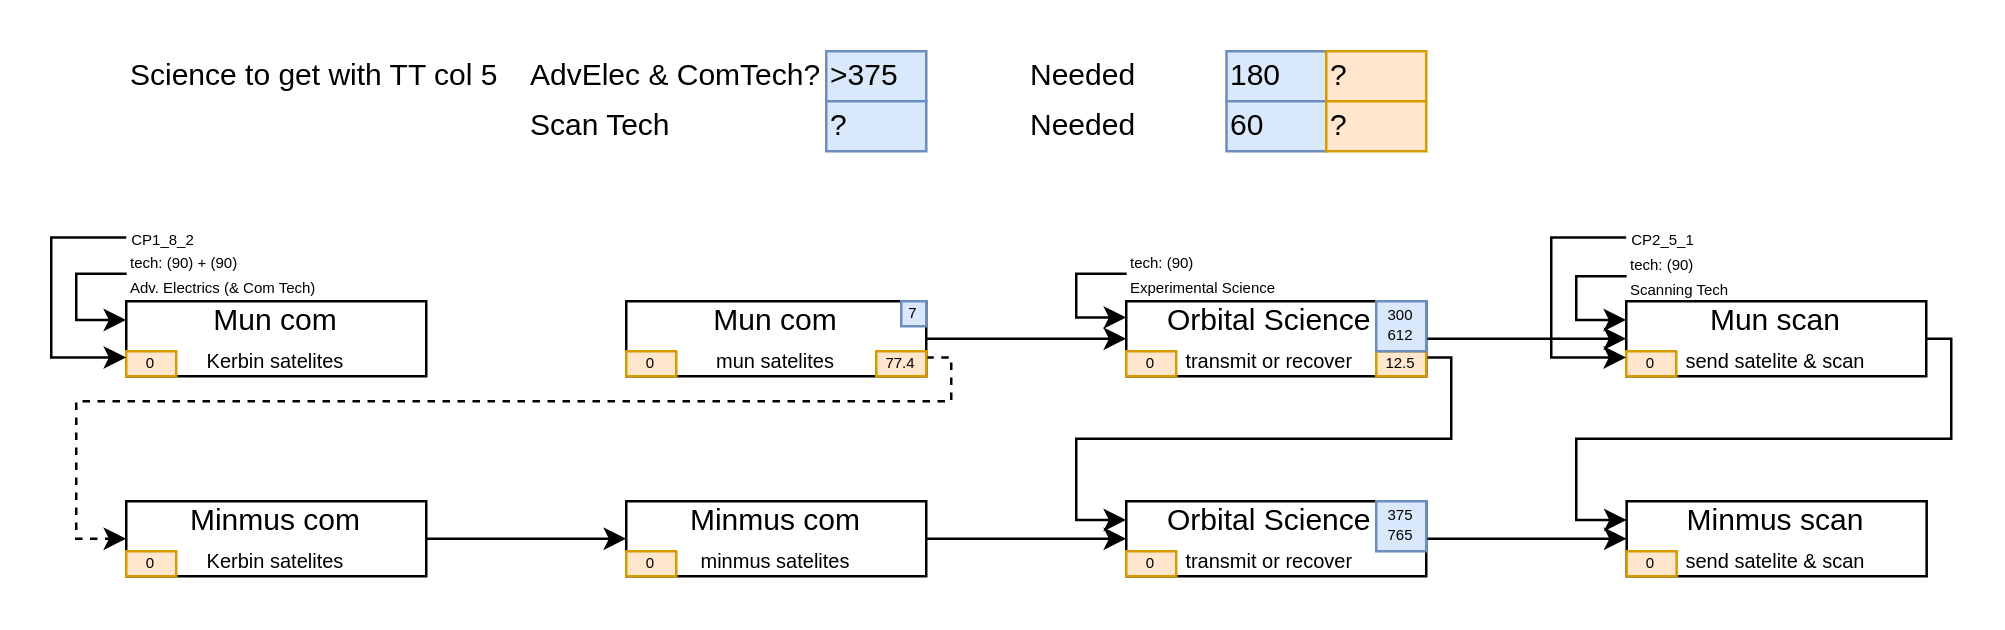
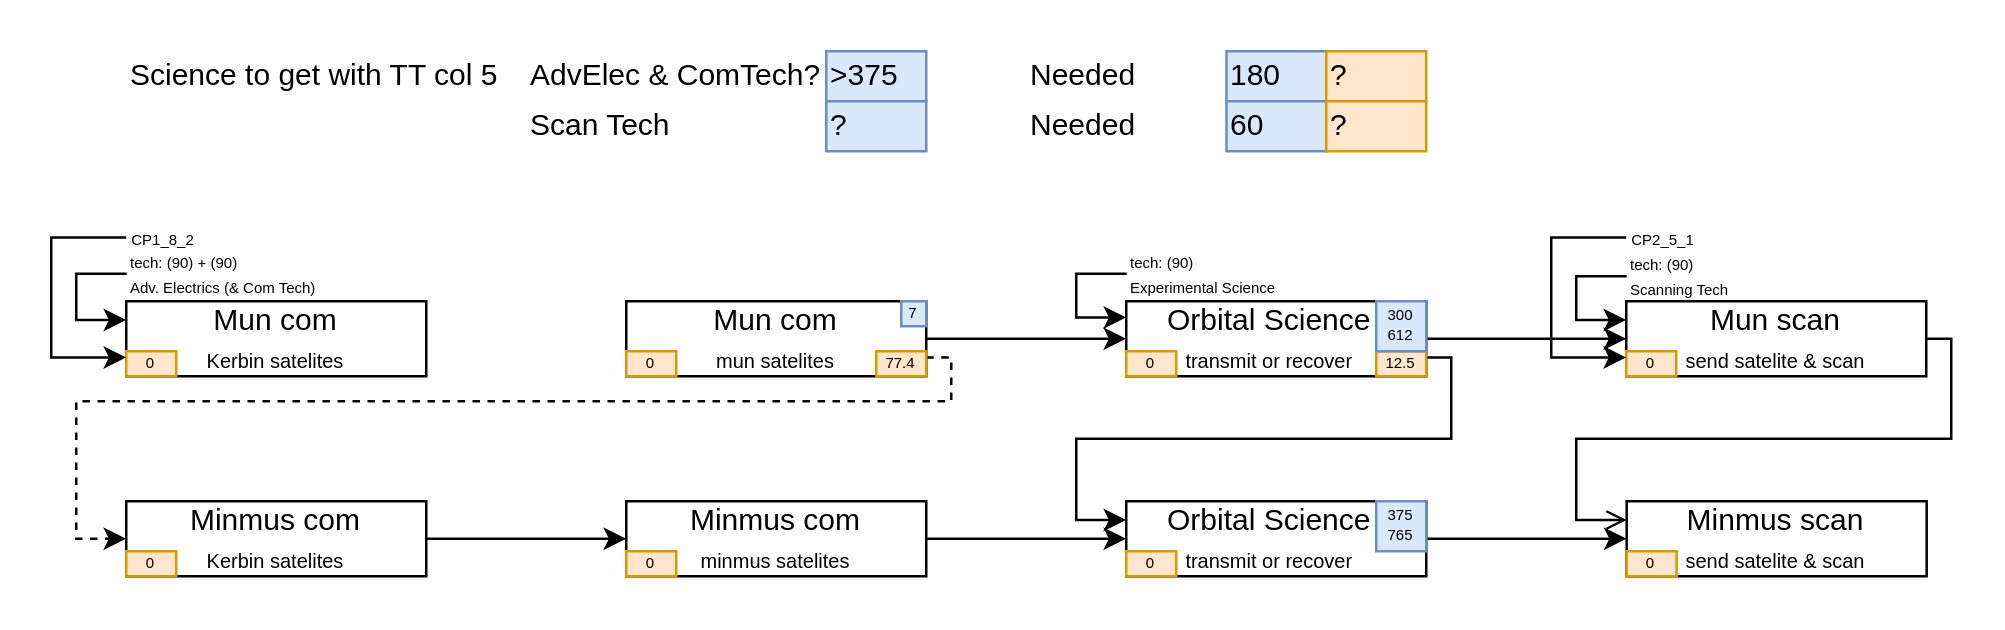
- <mxCell id="23" style="edgeStyle=orthogonalEdgeStyle;rounded=0;orthogonalLoop=1;jettySize=auto;html=1;exitX=1;exitY=0.5;exitDx=0;exitDy=0;entryX=0;entryY=0.25;entryDx=0;entryDy=0;" parent="1" source="24" target="28" edge="1"><mxGeometry relative="1" as="geometry"><Array as="points"><mxPoint x="780" y="135" /><mxPoint x="780" y="175" /><mxPoint x="630" y="175" /><mxPoint x="630" y="207" /></Array></mxGeometry></mxCell>
+ <mxCell id="23" style="edgeStyle=orthogonalEdgeStyle;rounded=0;orthogonalLoop=1;jettySize=auto;html=1;exitX=1;exitY=0.5;exitDx=0;exitDy=0;entryX=0;entryY=0.25;entryDx=0;entryDy=0;endArrow=open;" parent="1" source="24" target="28" edge="1"><mxGeometry relative="1" as="geometry"><Array as="points"><mxPoint x="780" y="135" /><mxPoint x="780" y="175" /><mxPoint x="630" y="175" /><mxPoint x="630" y="207" /></Array></mxGeometry></mxCell>
